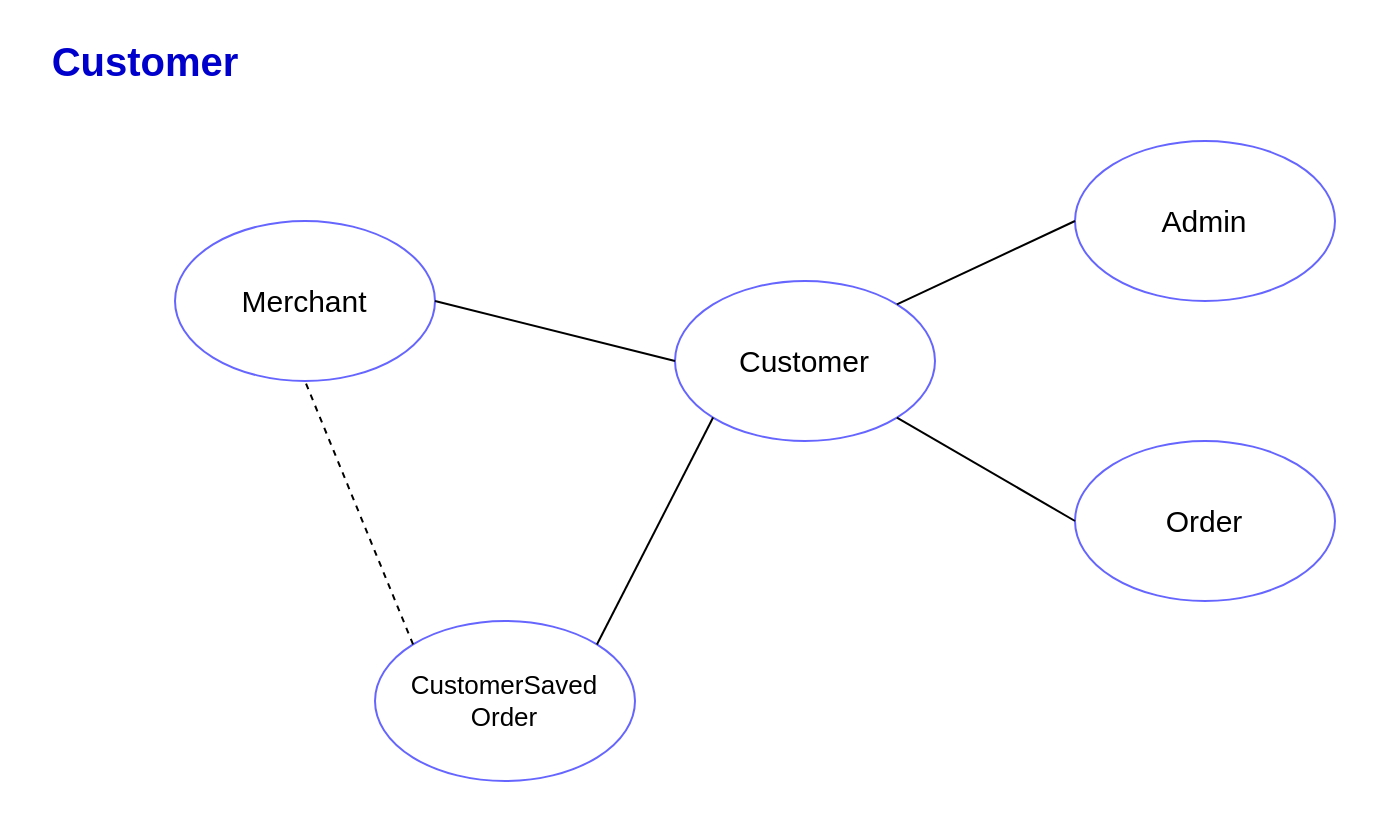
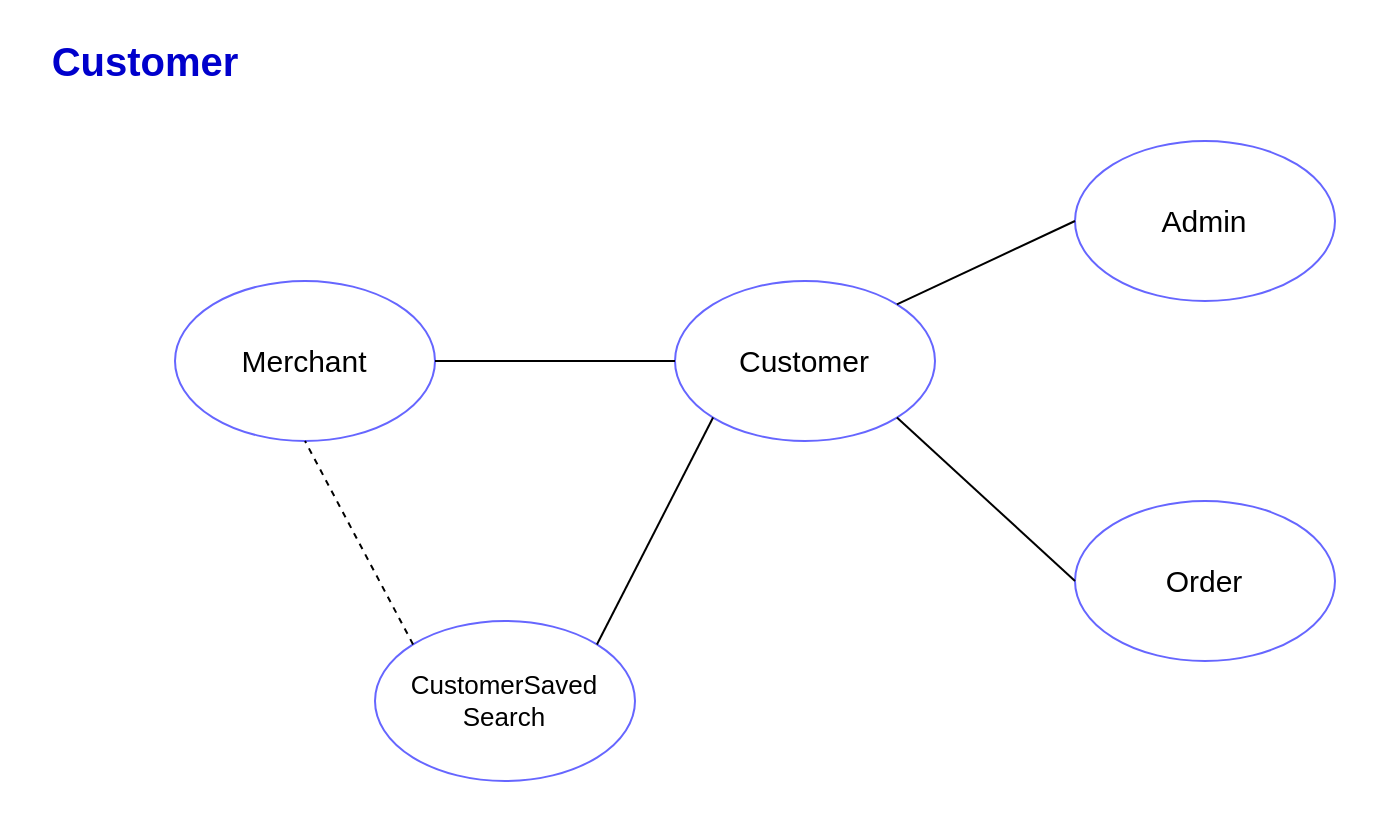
- <mxCell id="3" value="&lt;span style=&quot;font-size: 15px&quot;&gt;Merchant&lt;/span&gt;" style="ellipse;whiteSpace=wrap;html=1;strokeColor=#6666FF;" parent="1" vertex="1"><mxGeometry x="87" y="110" width="130" height="80" as="geometry" /></mxCell>
+ <mxCell id="3" value="&lt;span style=&quot;font-size: 15px&quot;&gt;Merchant&lt;/span&gt;" style="ellipse;whiteSpace=wrap;html=1;strokeColor=#6666FF;" parent="1" vertex="1"><mxGeometry x="87" y="140" width="130" height="80" as="geometry" /></mxCell>
- <mxCell id="7" value="&lt;span style=&quot;font-size: 15px&quot;&gt;Order&lt;/span&gt;" style="ellipse;whiteSpace=wrap;html=1;strokeColor=#6666FF;" parent="1" vertex="1"><mxGeometry x="537" y="220" width="130" height="80" as="geometry" /></mxCell>
+ <mxCell id="7" value="&lt;span style=&quot;font-size: 15px&quot;&gt;Order&lt;/span&gt;" style="ellipse;whiteSpace=wrap;html=1;strokeColor=#6666FF;" parent="1" vertex="1"><mxGeometry x="537" y="250" width="130" height="80" as="geometry" /></mxCell>
- <mxCell id="4" value="&lt;span style=&quot;font-size: 13px&quot;&gt;CustomerSaved&lt;br&gt;Order&lt;/span&gt;" style="ellipse;whiteSpace=wrap;html=1;strokeColor=#6666FF;" parent="1" vertex="1"><mxGeometry x="187" y="310" width="130" height="80" as="geometry" /></mxCell>
+ <mxCell id="4" value="&lt;span style=&quot;font-size: 13px&quot;&gt;CustomerSaved&lt;br&gt;Search&lt;/span&gt;" style="ellipse;whiteSpace=wrap;html=1;strokeColor=#6666FF;" parent="1" vertex="1"><mxGeometry x="187" y="310" width="130" height="80" as="geometry" /></mxCell>
